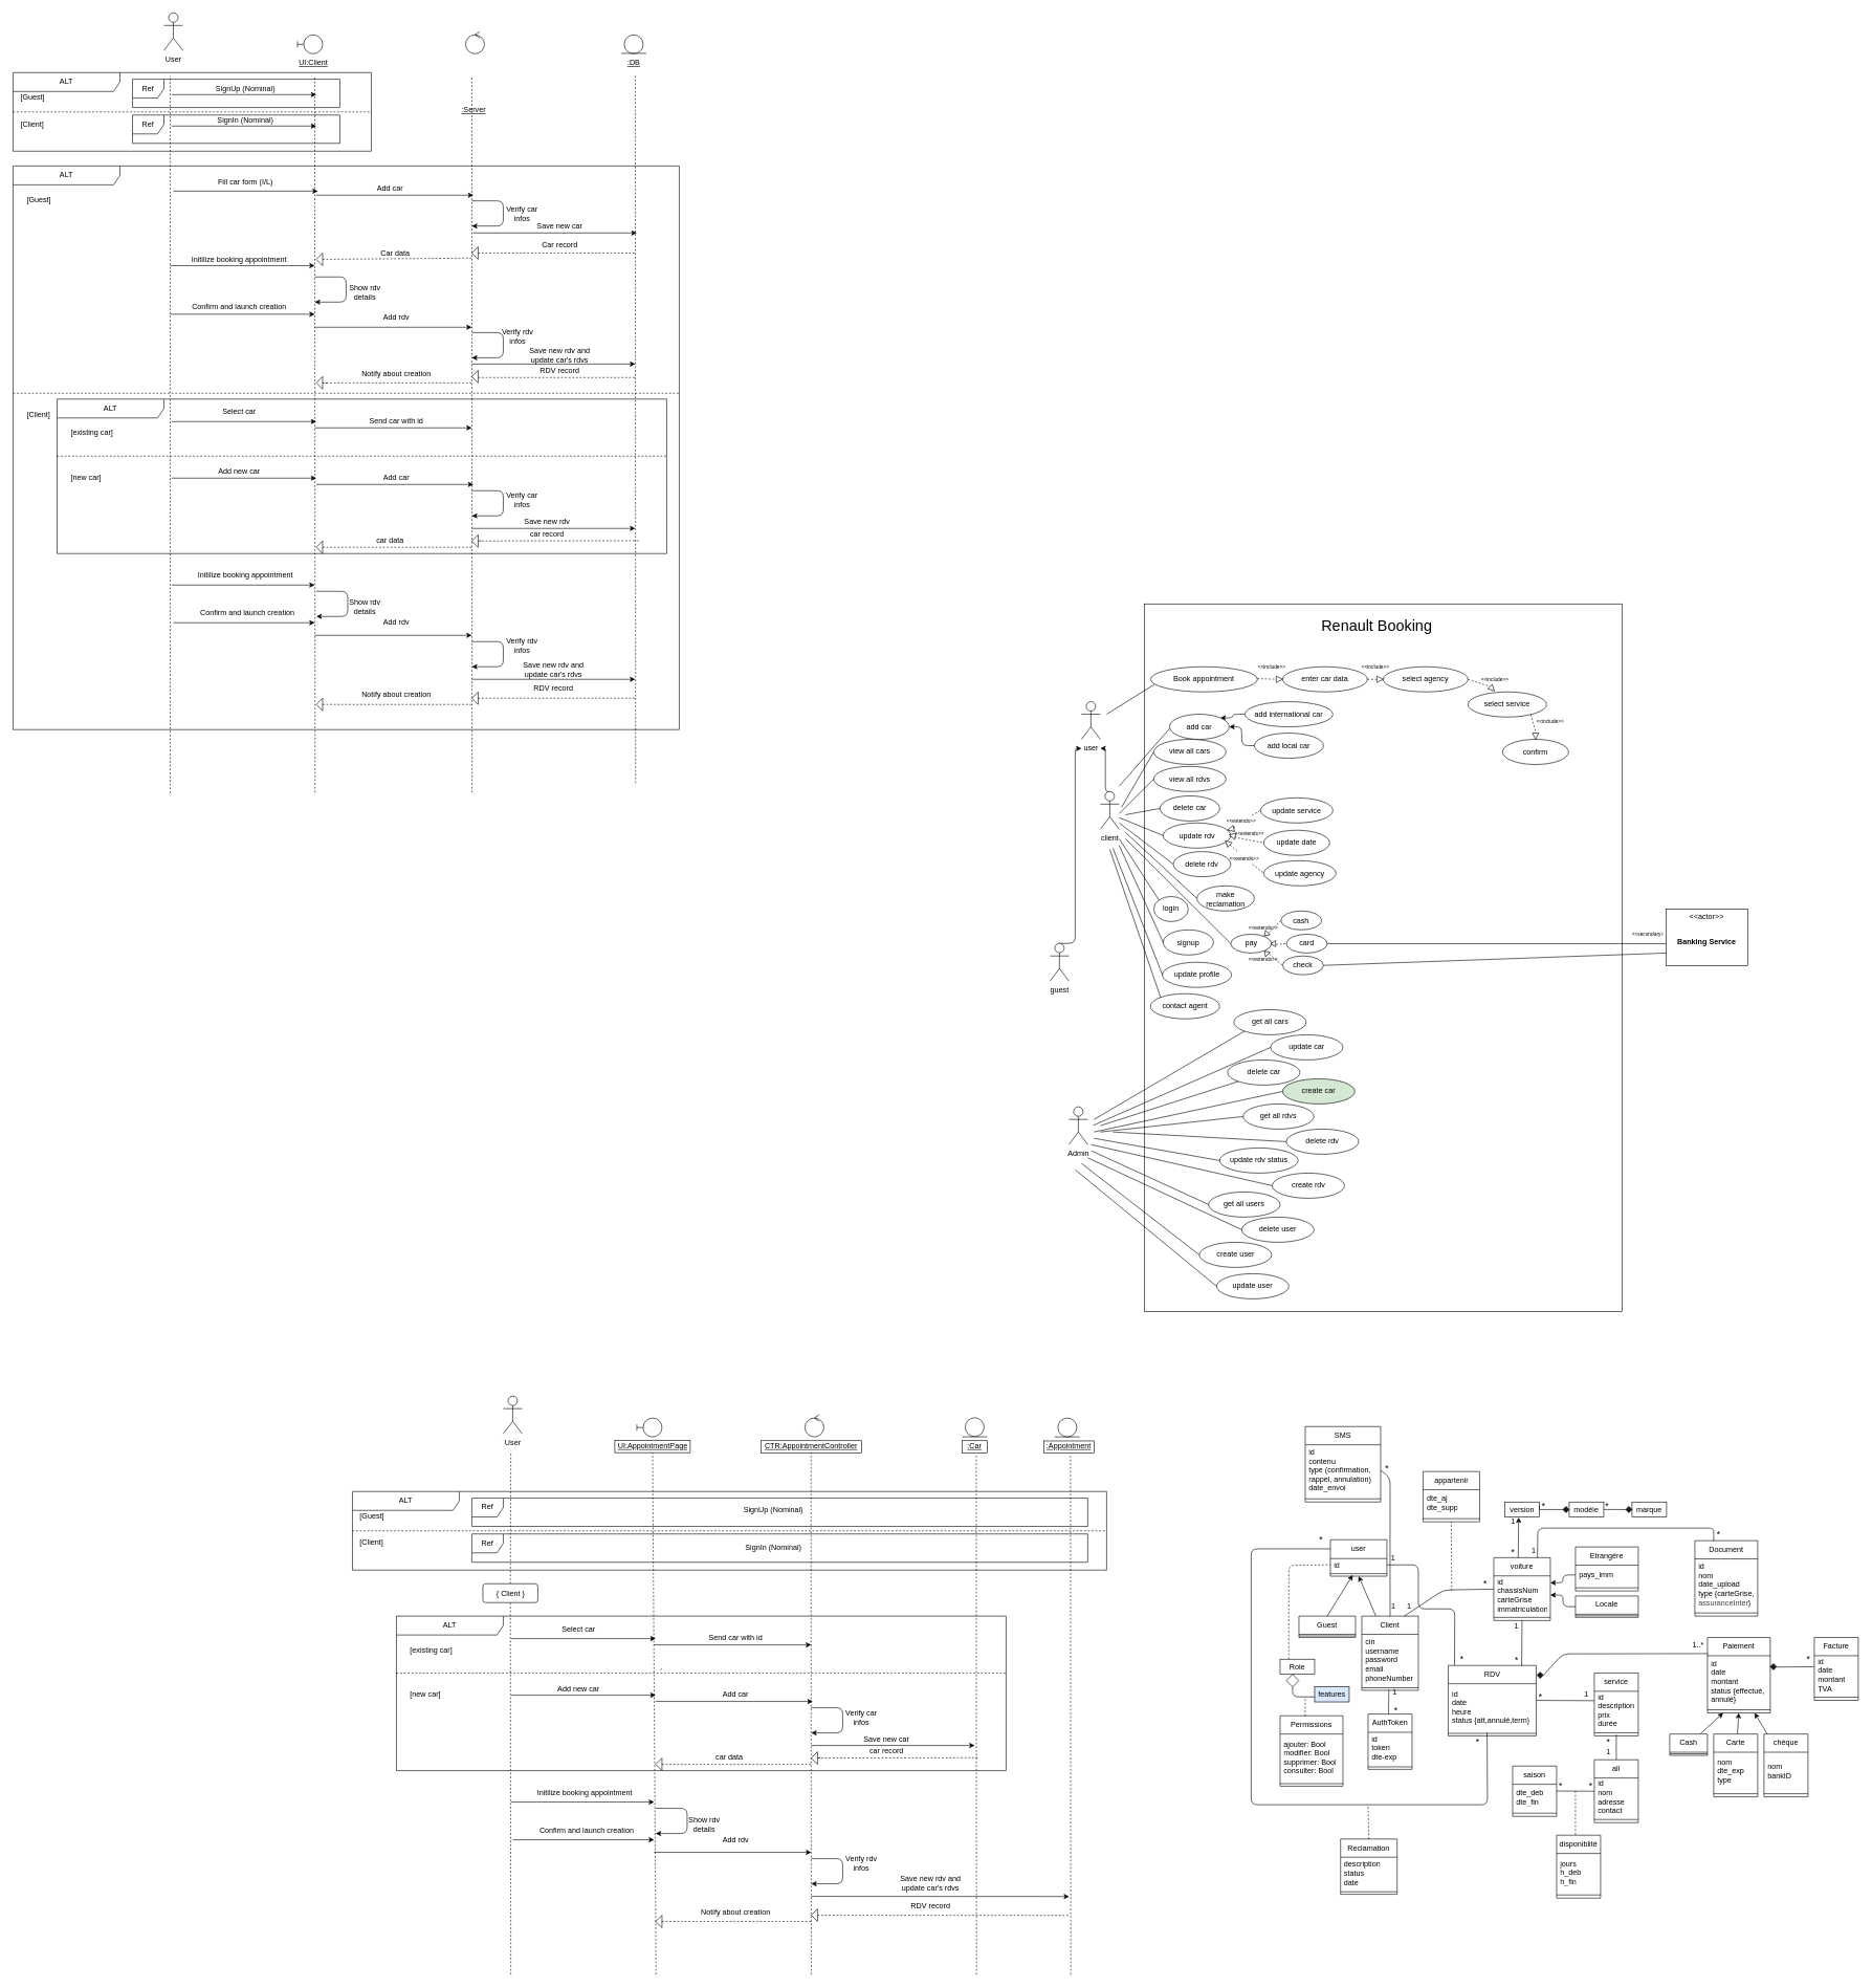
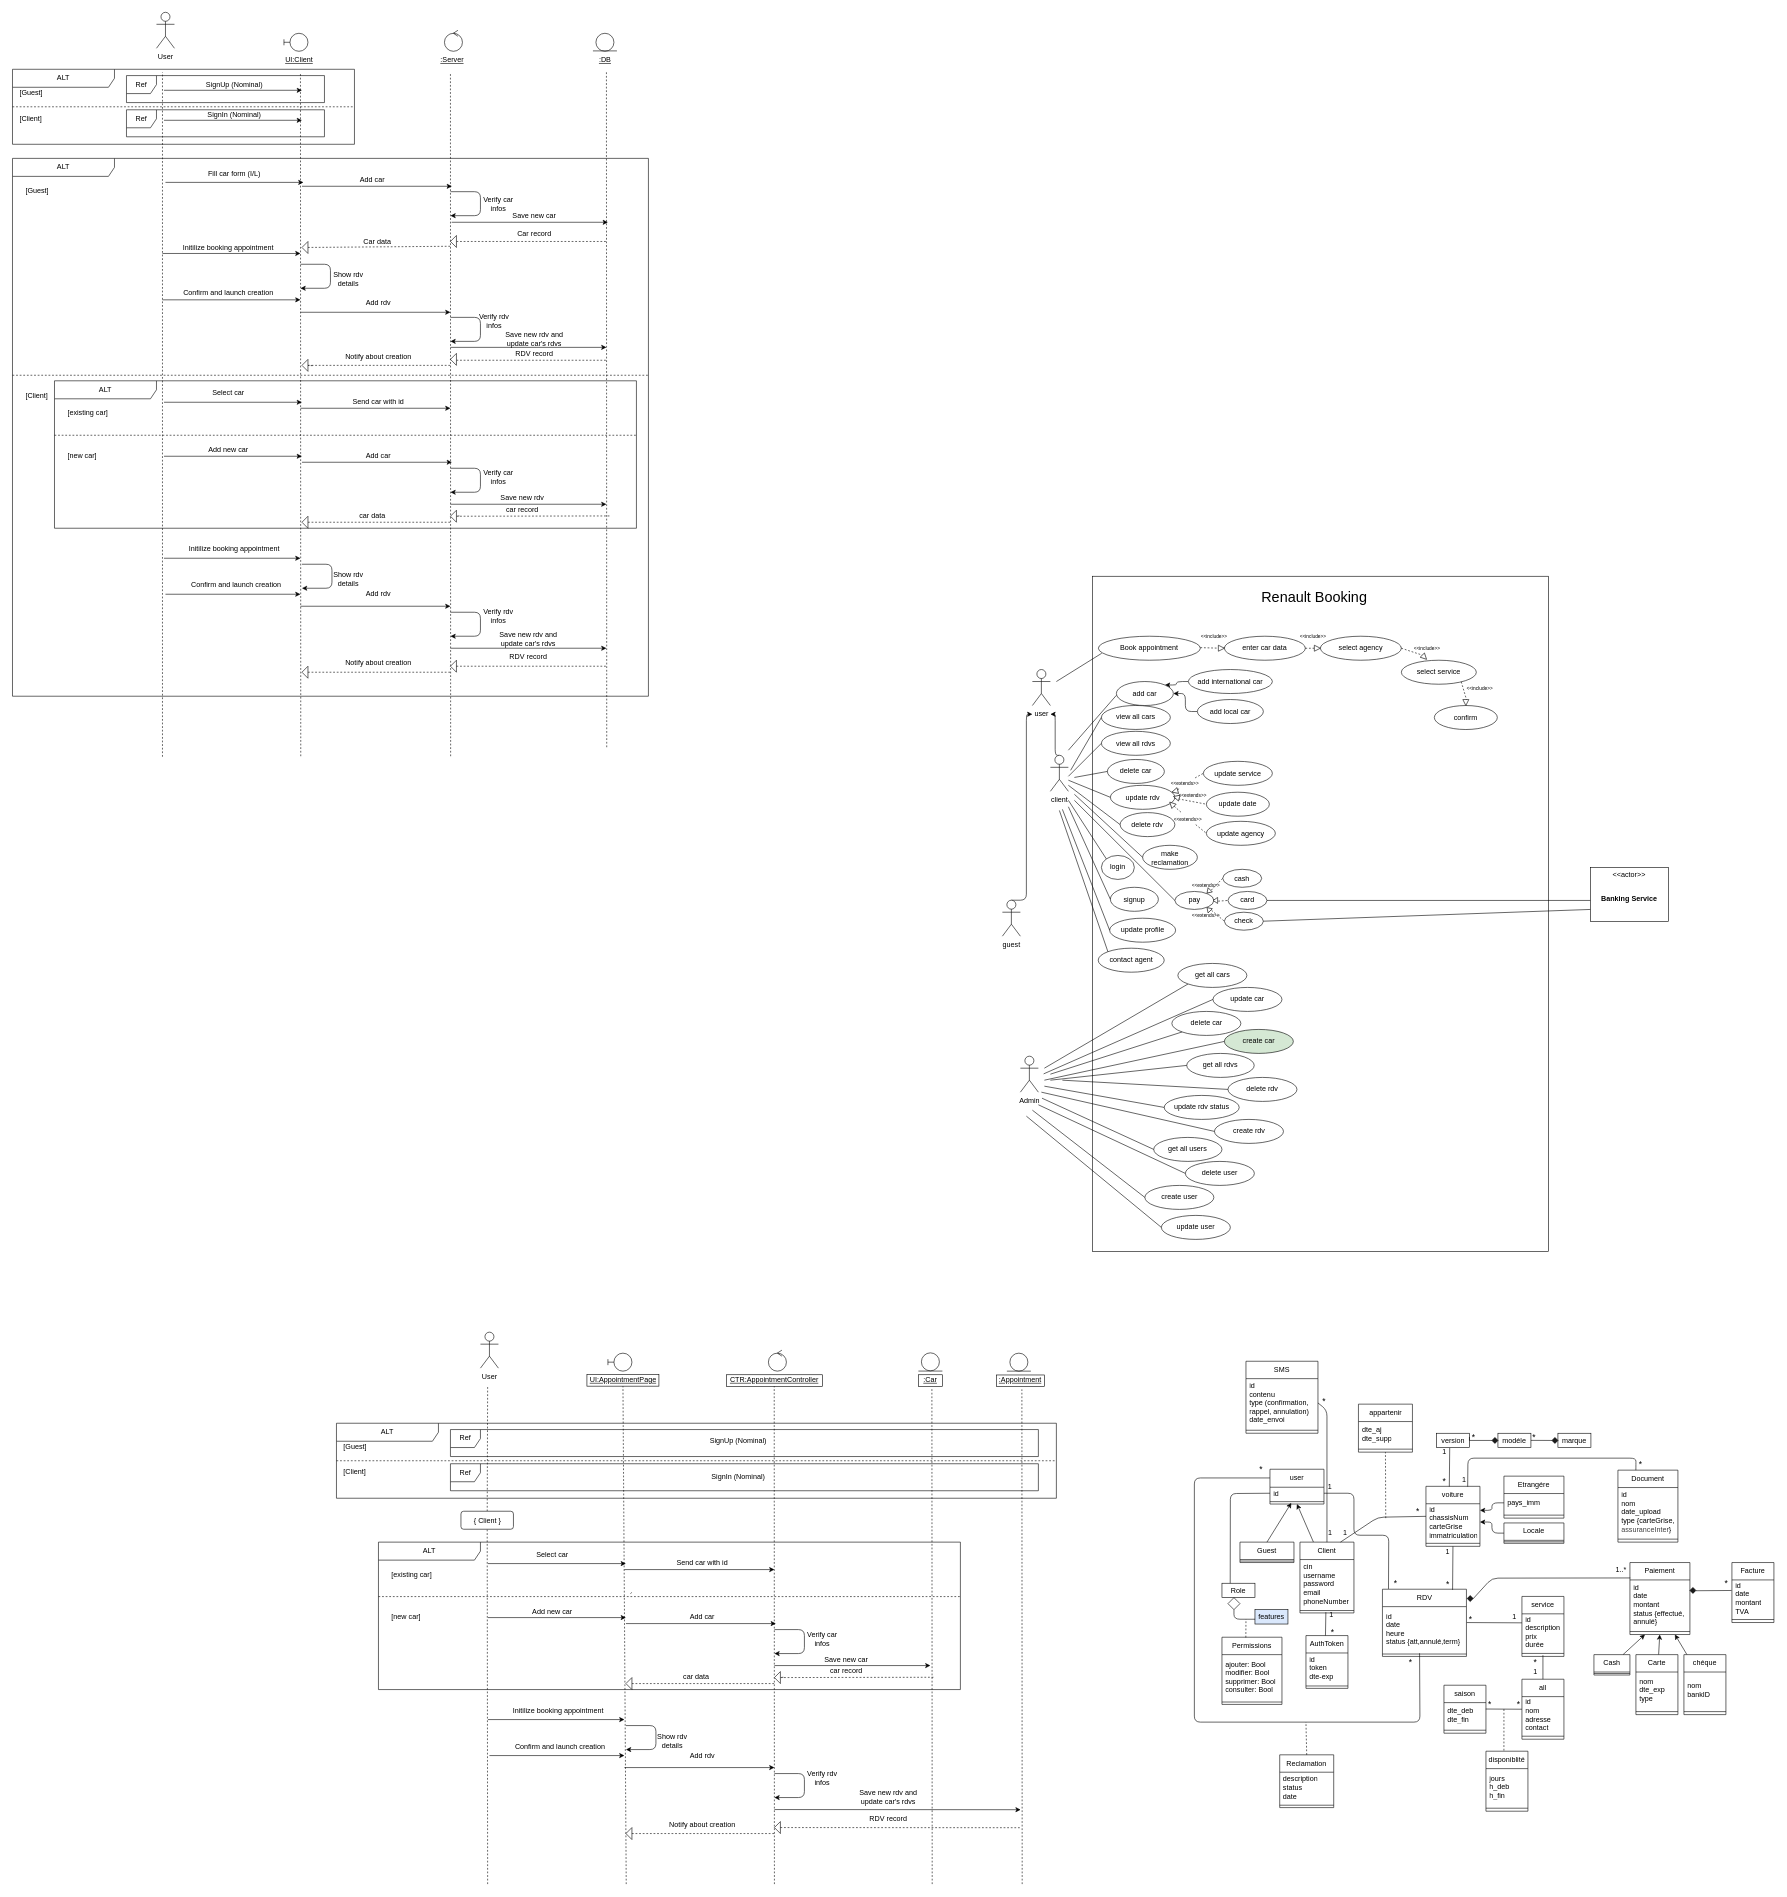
- <mxCell id="302" value="&lt;u&gt;:Server&lt;/u&gt;" style="text;html=1;align=center;verticalAlign=middle;whiteSpace=wrap;rounded=0;" vertex="1" parent="1"><mxGeometry x="722.5" y="160" width="60" height="30" as="geometry" /></mxCell>
+ <mxCell id="302" value="&lt;u&gt;:Server&lt;/u&gt;" style="text;html=1;align=center;verticalAlign=middle;whiteSpace=wrap;rounded=0;" vertex="1" parent="1"><mxGeometry x="722.5" y="85" width="60" height="30" as="geometry" /></mxCell>
- <mxCell id="415" value="&lt;font style=&quot;font-size: 8px;&quot;&gt;&amp;lt;&amp;lt;secondary&amp;gt;&amp;gt;&lt;/font&gt;" style="text;strokeColor=none;fillColor=none;align=left;verticalAlign=middle;spacingLeft=4;spacingRight=4;overflow=hidden;points=[[0,0.5],[1,0.5]];portConstraint=eastwest;rotatable=0;whiteSpace=wrap;html=1;" vertex="1" parent="1"><mxGeometry x="2590" y="1475.39" width="60" height="20" as="geometry" /></mxCell>
- <mxCell id="38" value="" style="endArrow=classic;html=1;exitX=0.433;exitY=0.004;exitDx=0;exitDy=0;exitPerimeter=0;entryX=0.402;entryY=1.023;entryDx=0;entryDy=0;entryPerimeter=0;" parent="1" source="25" target="35" edge="1"><mxGeometry width="50" height="50" relative="1" as="geometry"><mxPoint x="2366" y="2462.5" as="sourcePoint" /><mxPoint x="2416" y="2412.5" as="targetPoint" /></mxGeometry></mxCell>
+ <mxCell id="38" value="" style="endArrow=none;html=1;exitX=0.433;exitY=0.004;exitDx=0;exitDy=0;exitPerimeter=0;entryX=0.402;entryY=1.023;entryDx=0;entryDy=0;entryPerimeter=0;" parent="1" source="25" target="35" edge="1"><mxGeometry width="50" height="50" relative="1" as="geometry"><mxPoint x="2366" y="2462.5" as="sourcePoint" /><mxPoint x="2416" y="2412.5" as="targetPoint" /></mxGeometry></mxCell>
- <mxCell id="18" value="" style="endArrow=none;html=1;entryX=0;entryY=0.5;entryDx=0;entryDy=0;exitX=0.25;exitY=0;exitDx=0;exitDy=0;dashed=1;" parent="1" source="15" target="7" edge="1"><mxGeometry width="50" height="50" relative="1" as="geometry"><mxPoint x="2038.5" y="2528.5" as="sourcePoint" /><mxPoint x="2088.5" y="2478.5" as="targetPoint" /><Array as="points"><mxPoint x="2050" y="2489" /></Array></mxGeometry></mxCell>
+ <mxCell id="18" value="" style="endArrow=none;html=1;entryX=0;entryY=0.5;entryDx=0;entryDy=0;exitX=0.25;exitY=0;exitDx=0;exitDy=0;" parent="1" source="15" target="7" edge="1"><mxGeometry width="50" height="50" relative="1" as="geometry"><mxPoint x="2038.5" y="2528.5" as="sourcePoint" /><mxPoint x="2088.5" y="2478.5" as="targetPoint" /><Array as="points"><mxPoint x="2050" y="2489" /></Array></mxGeometry></mxCell>
